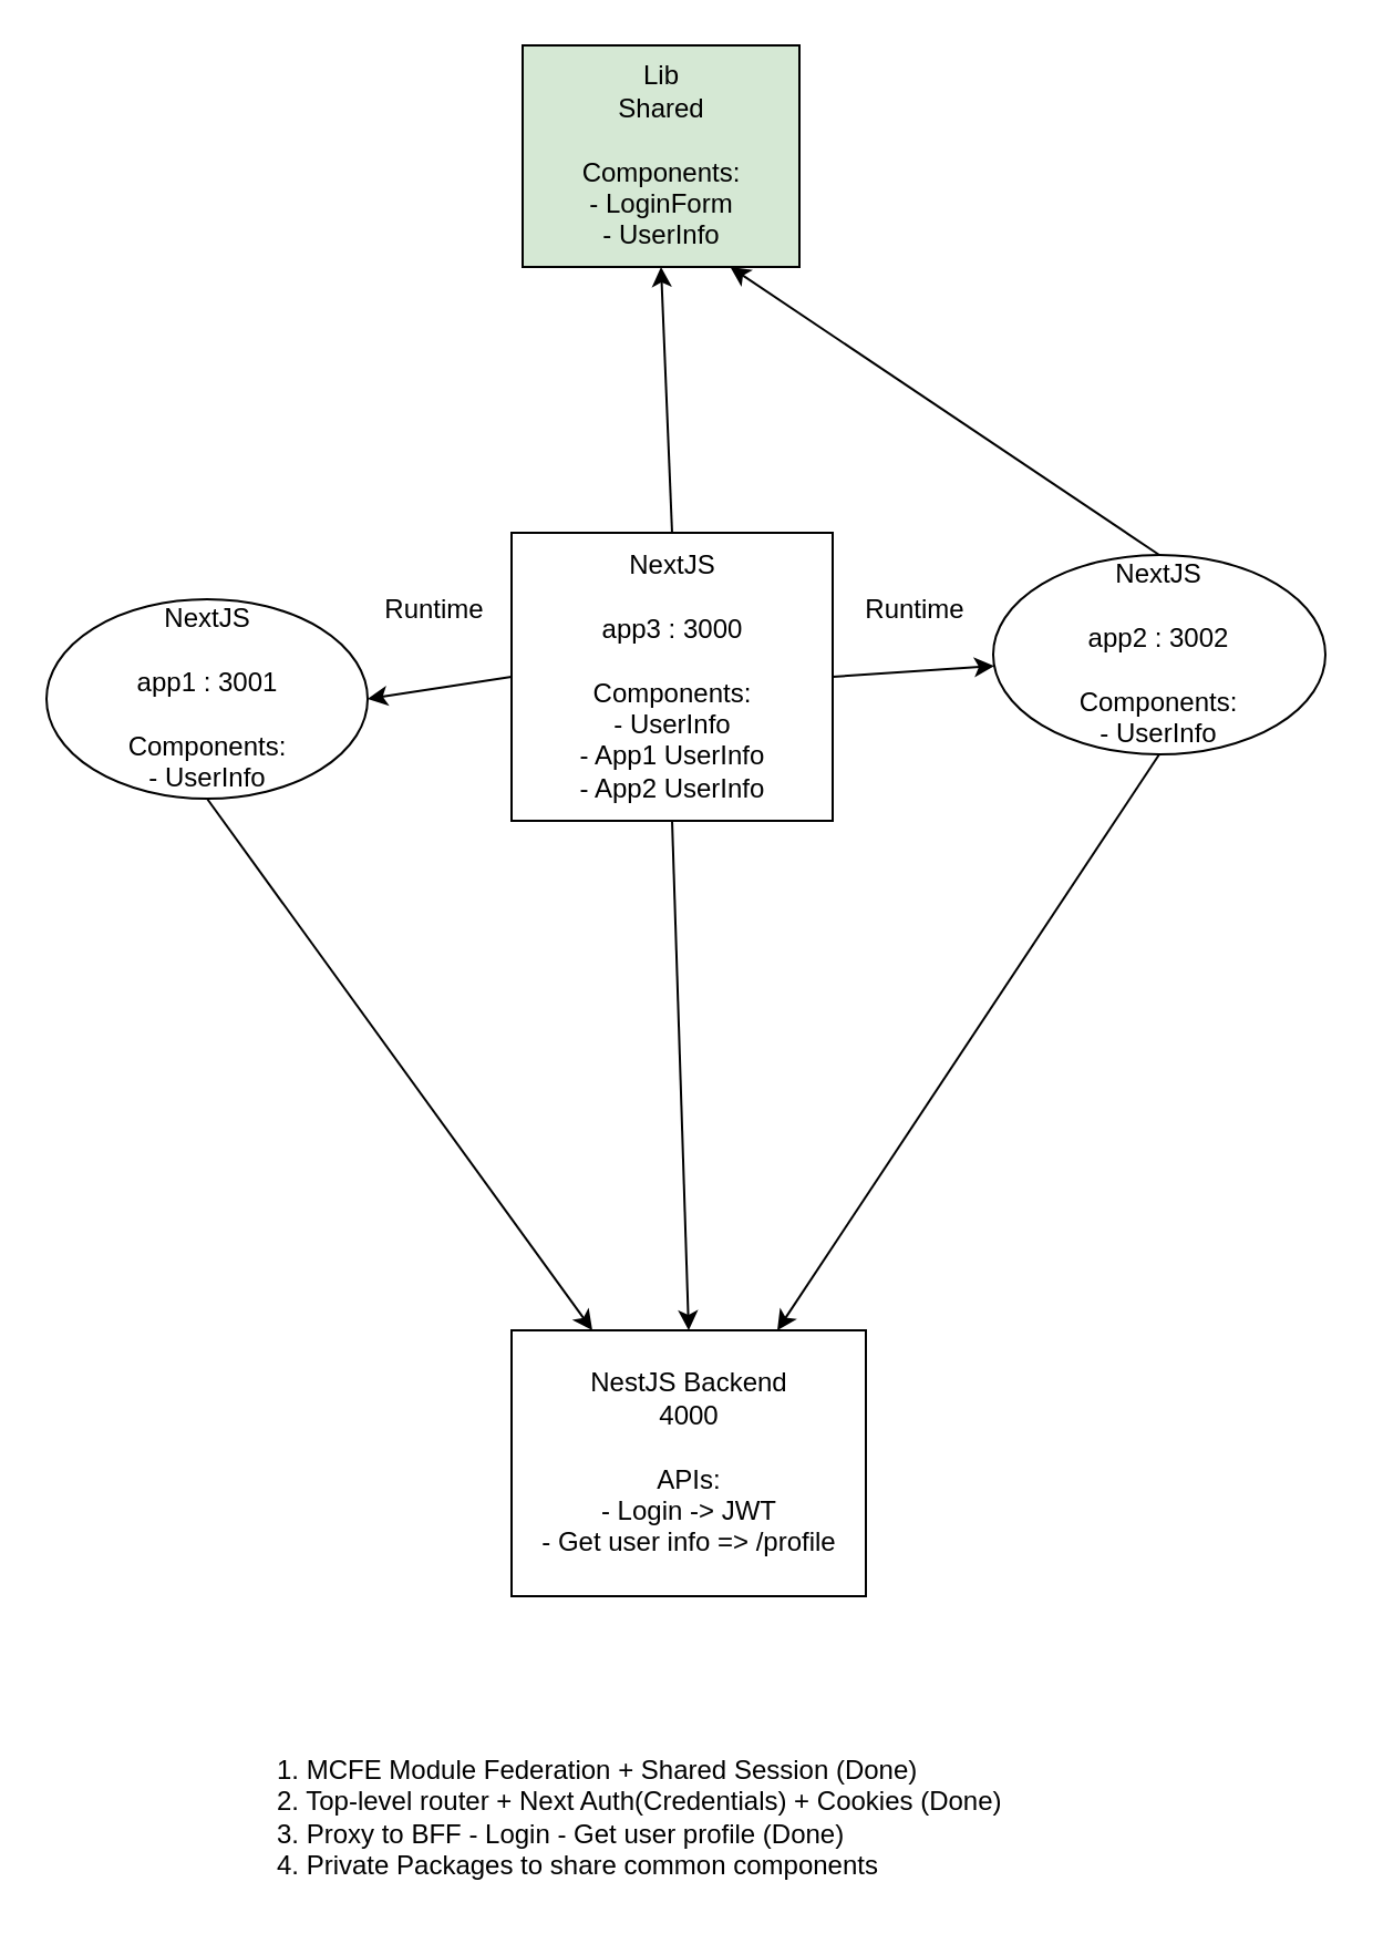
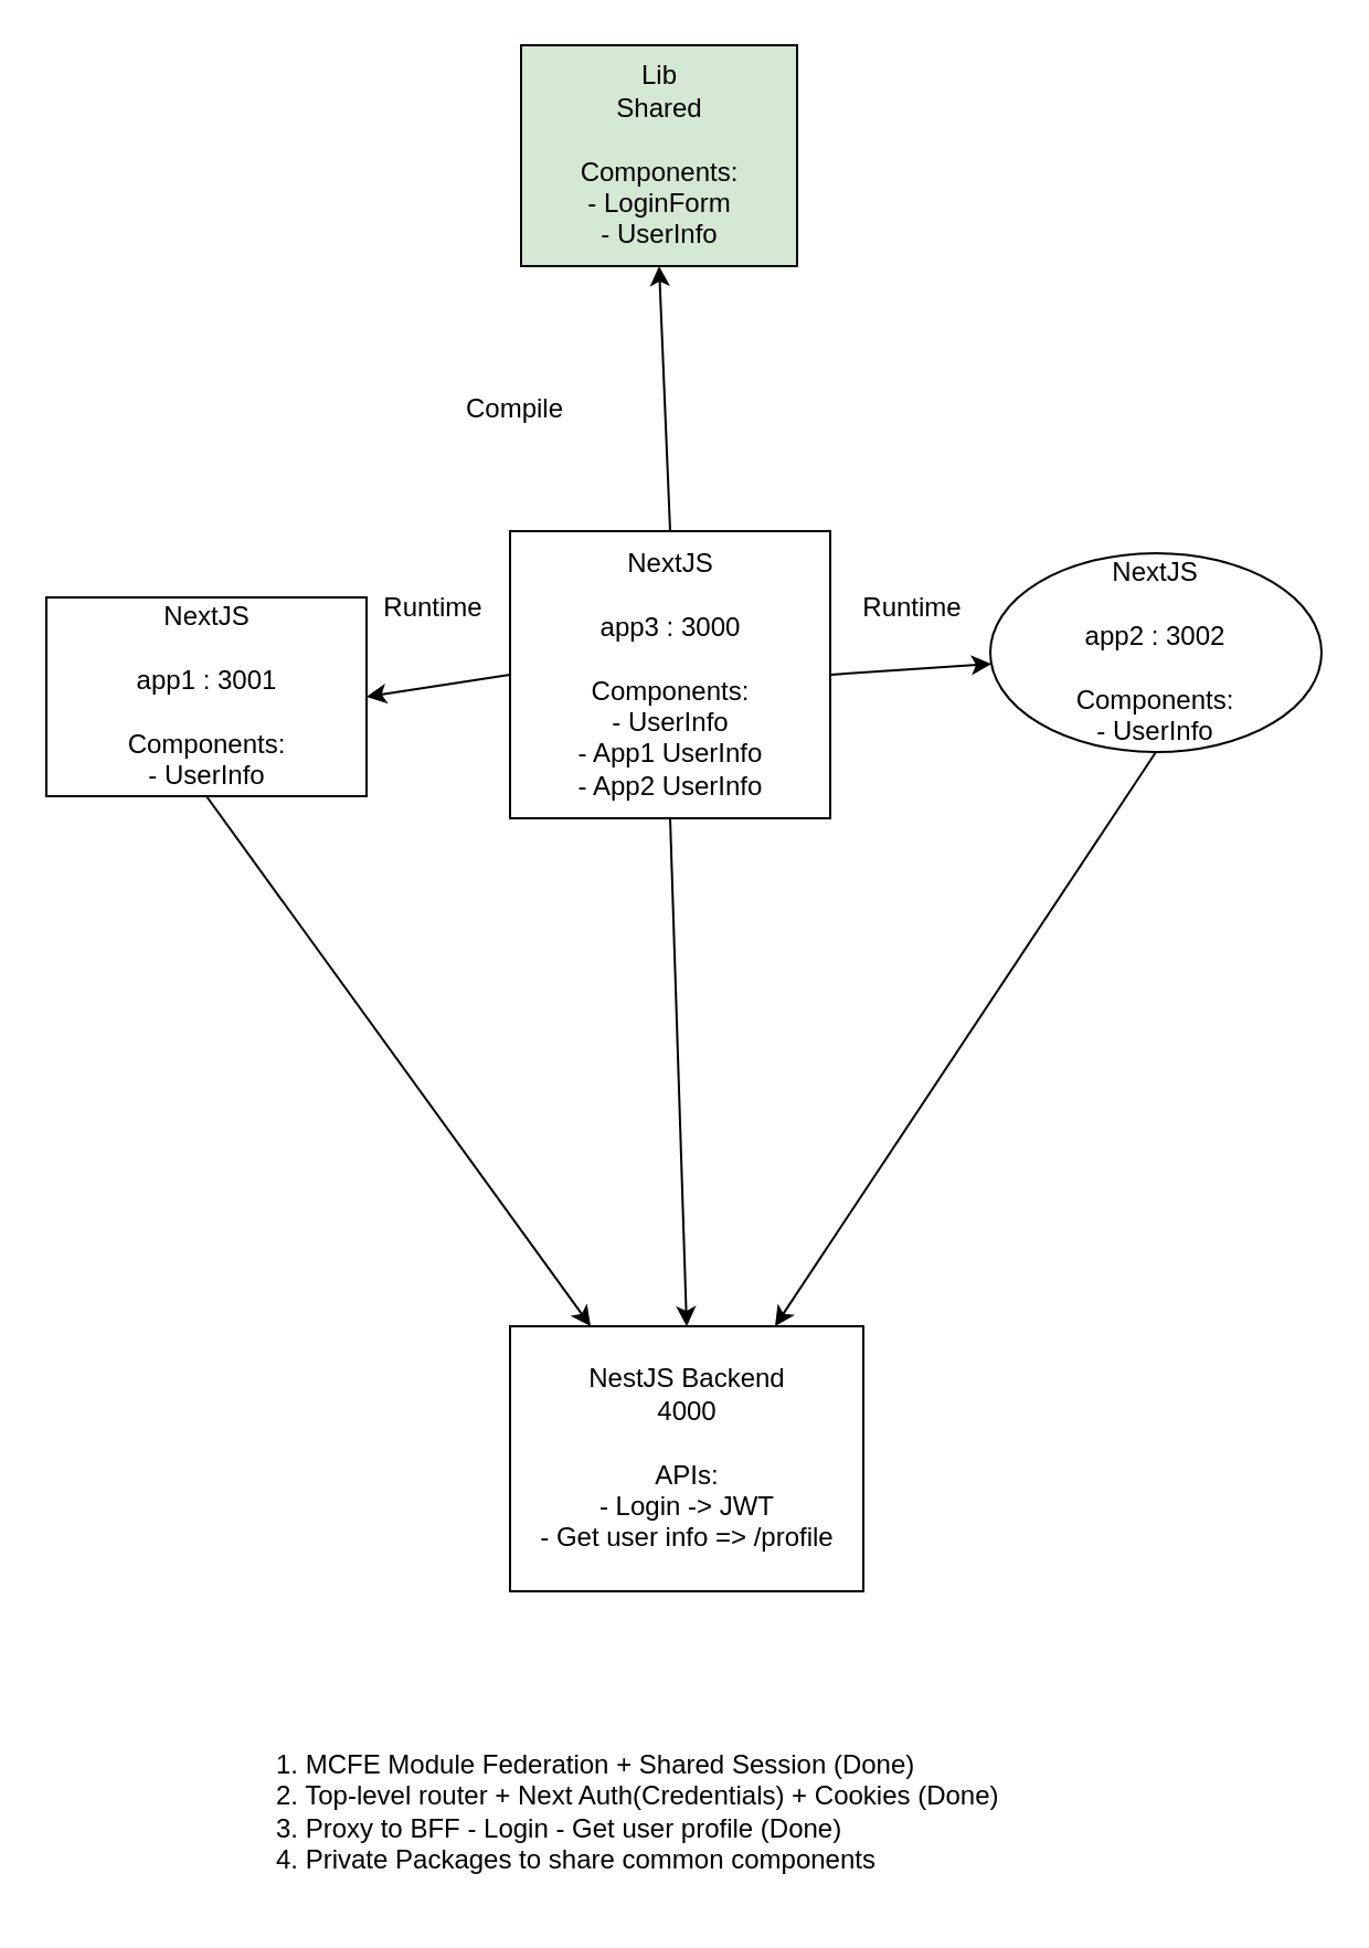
+ <mxCell id="14" value="Compile" style="text;html=1;strokeColor=none;fillColor=none;align=center;verticalAlign=middle;whiteSpace=wrap;rounded=0;" parent="1" vertex="1"><mxGeometry x="203" y="170" width="60" height="30" as="geometry" /></mxCell>
- <mxCell id="10" style="edgeStyle=none;html=1;exitX=0.5;exitY=0;exitDx=0;exitDy=0;entryX=0.75;entryY=1;entryDx=0;entryDy=0;" parent="1" source="11" target="12" edge="1"><mxGeometry relative="1" as="geometry" /></mxCell>
- <mxCell id="8" value="NextJS&lt;br&gt;&lt;br&gt;app1 : 3001&lt;br&gt;&lt;br&gt;Components:&lt;br&gt;- UserInfo&lt;br&gt;" style="ellipse;whiteSpace=wrap;html=1;" parent="1" vertex="1"><mxGeometry x="20.5" y="270" width="145" height="90" as="geometry" /></mxCell>
+ <mxCell id="8" value="NextJS&lt;br&gt;&lt;br&gt;app1 : 3001&lt;br&gt;&lt;br&gt;Components:&lt;br&gt;- UserInfo&lt;br&gt;" style="rounded=0;whiteSpace=wrap;html=1;" parent="1" vertex="1"><mxGeometry x="20.5" y="270" width="145" height="90" as="geometry" /></mxCell>
